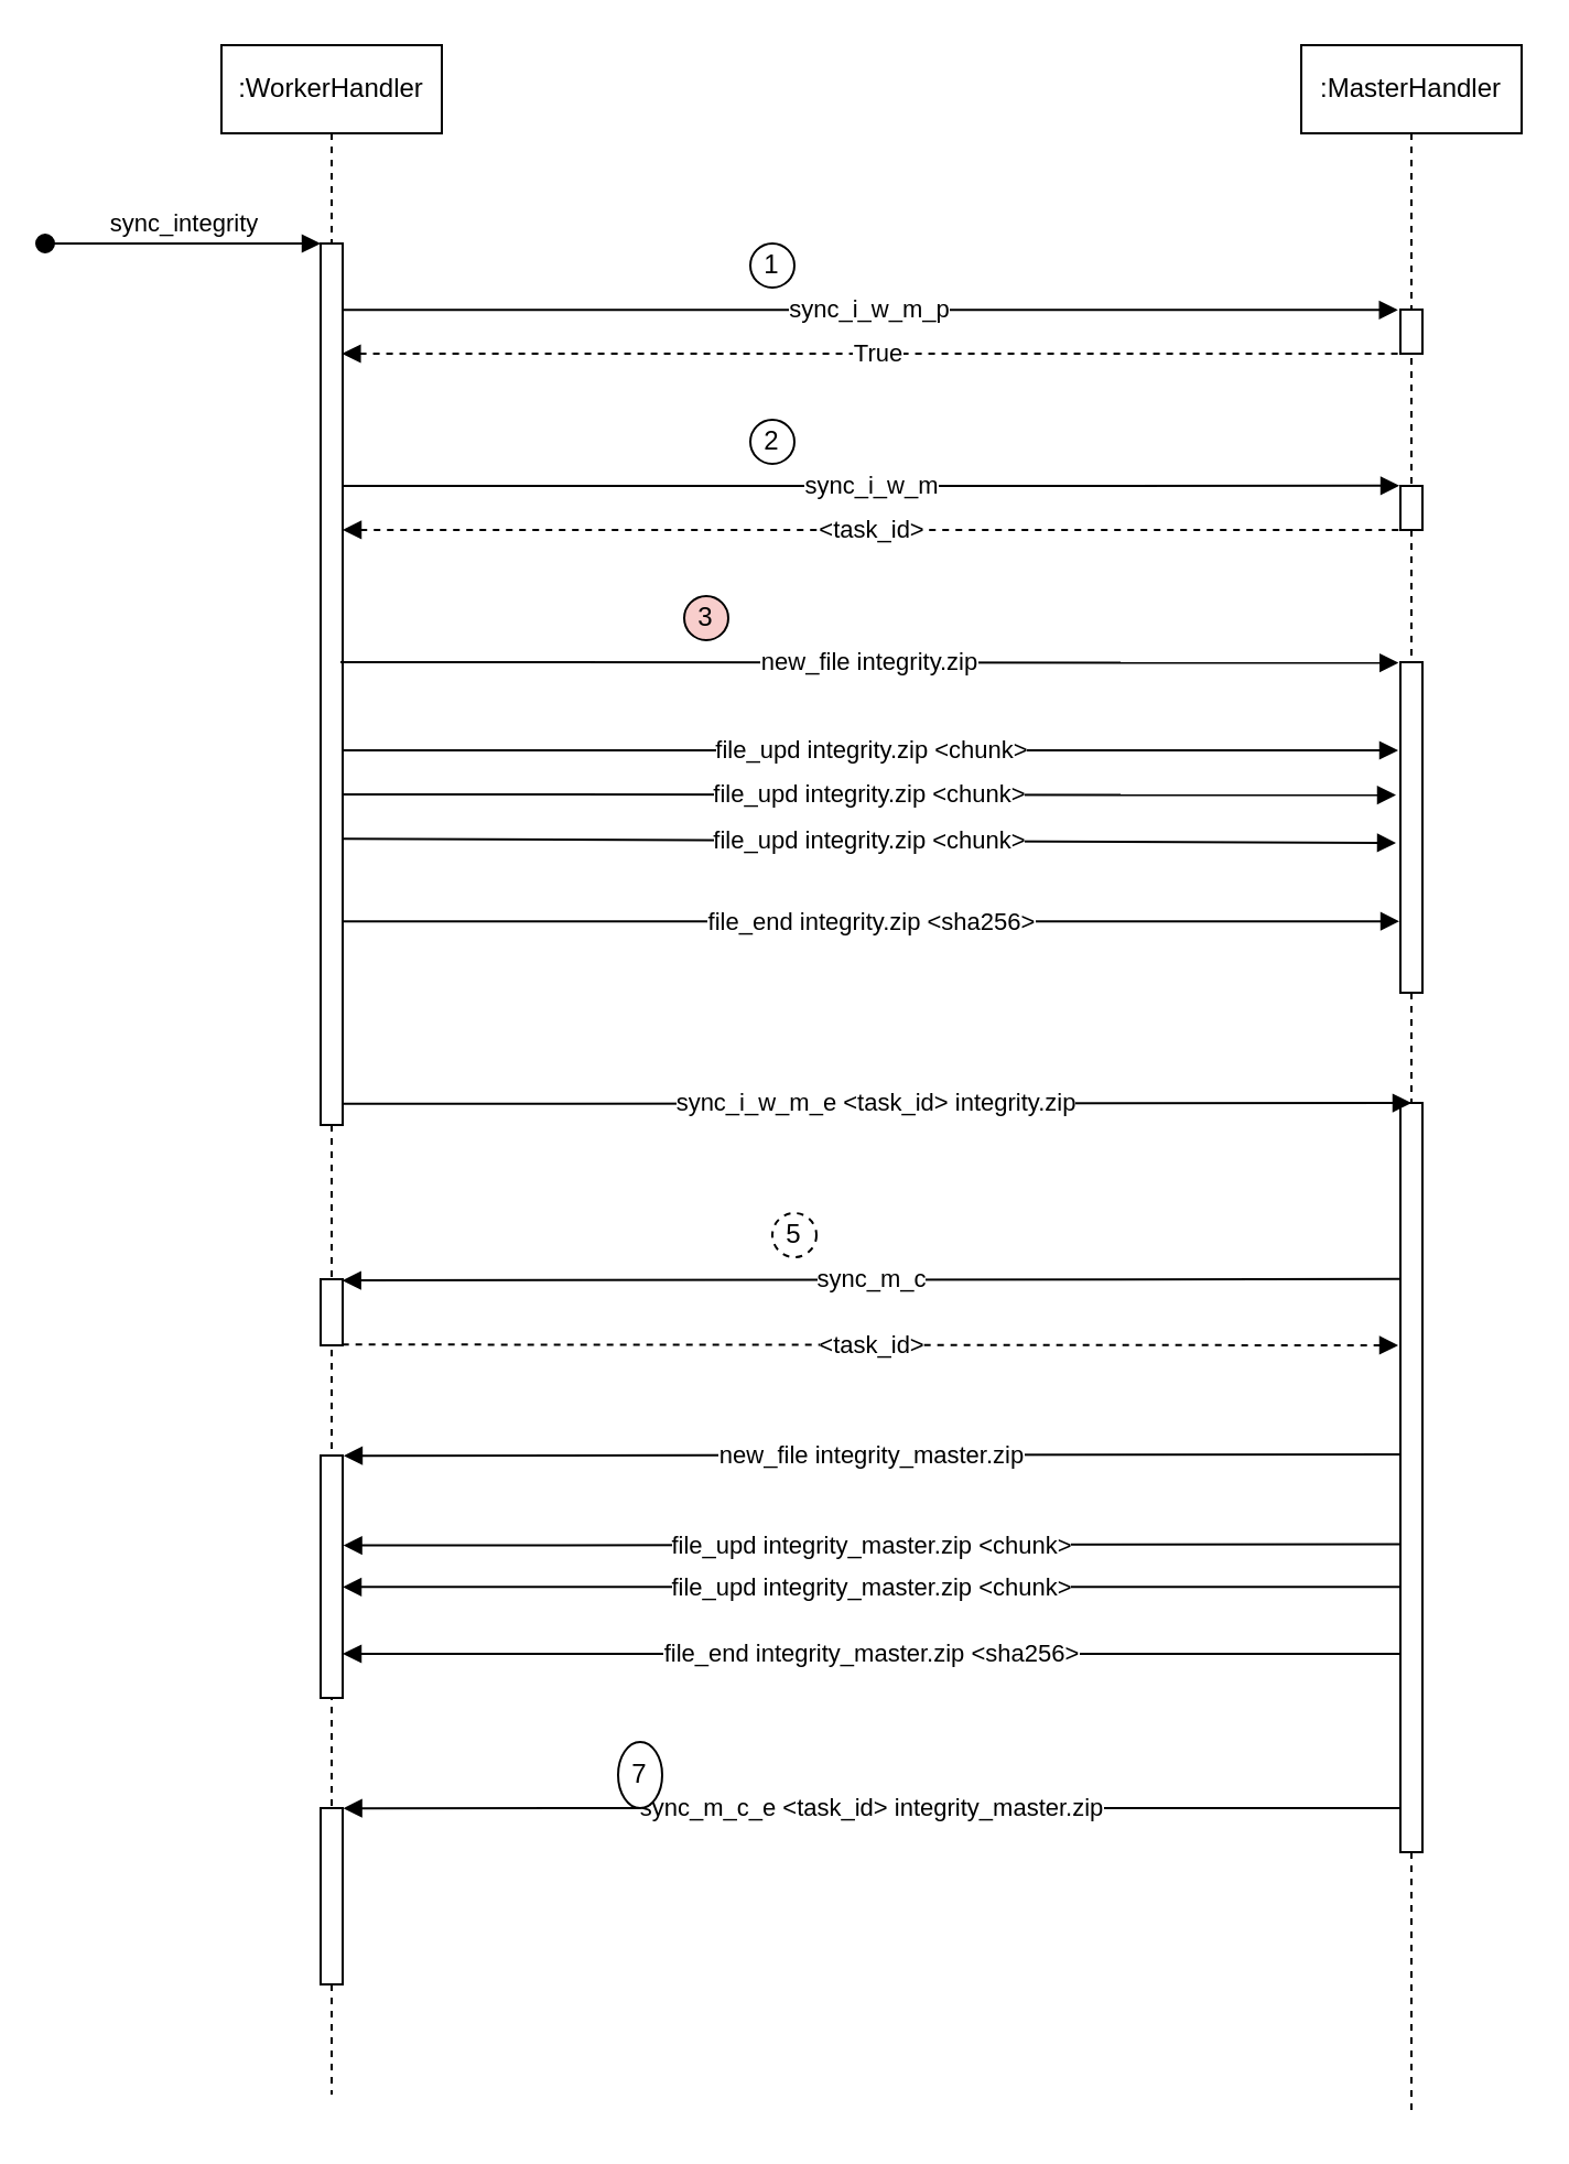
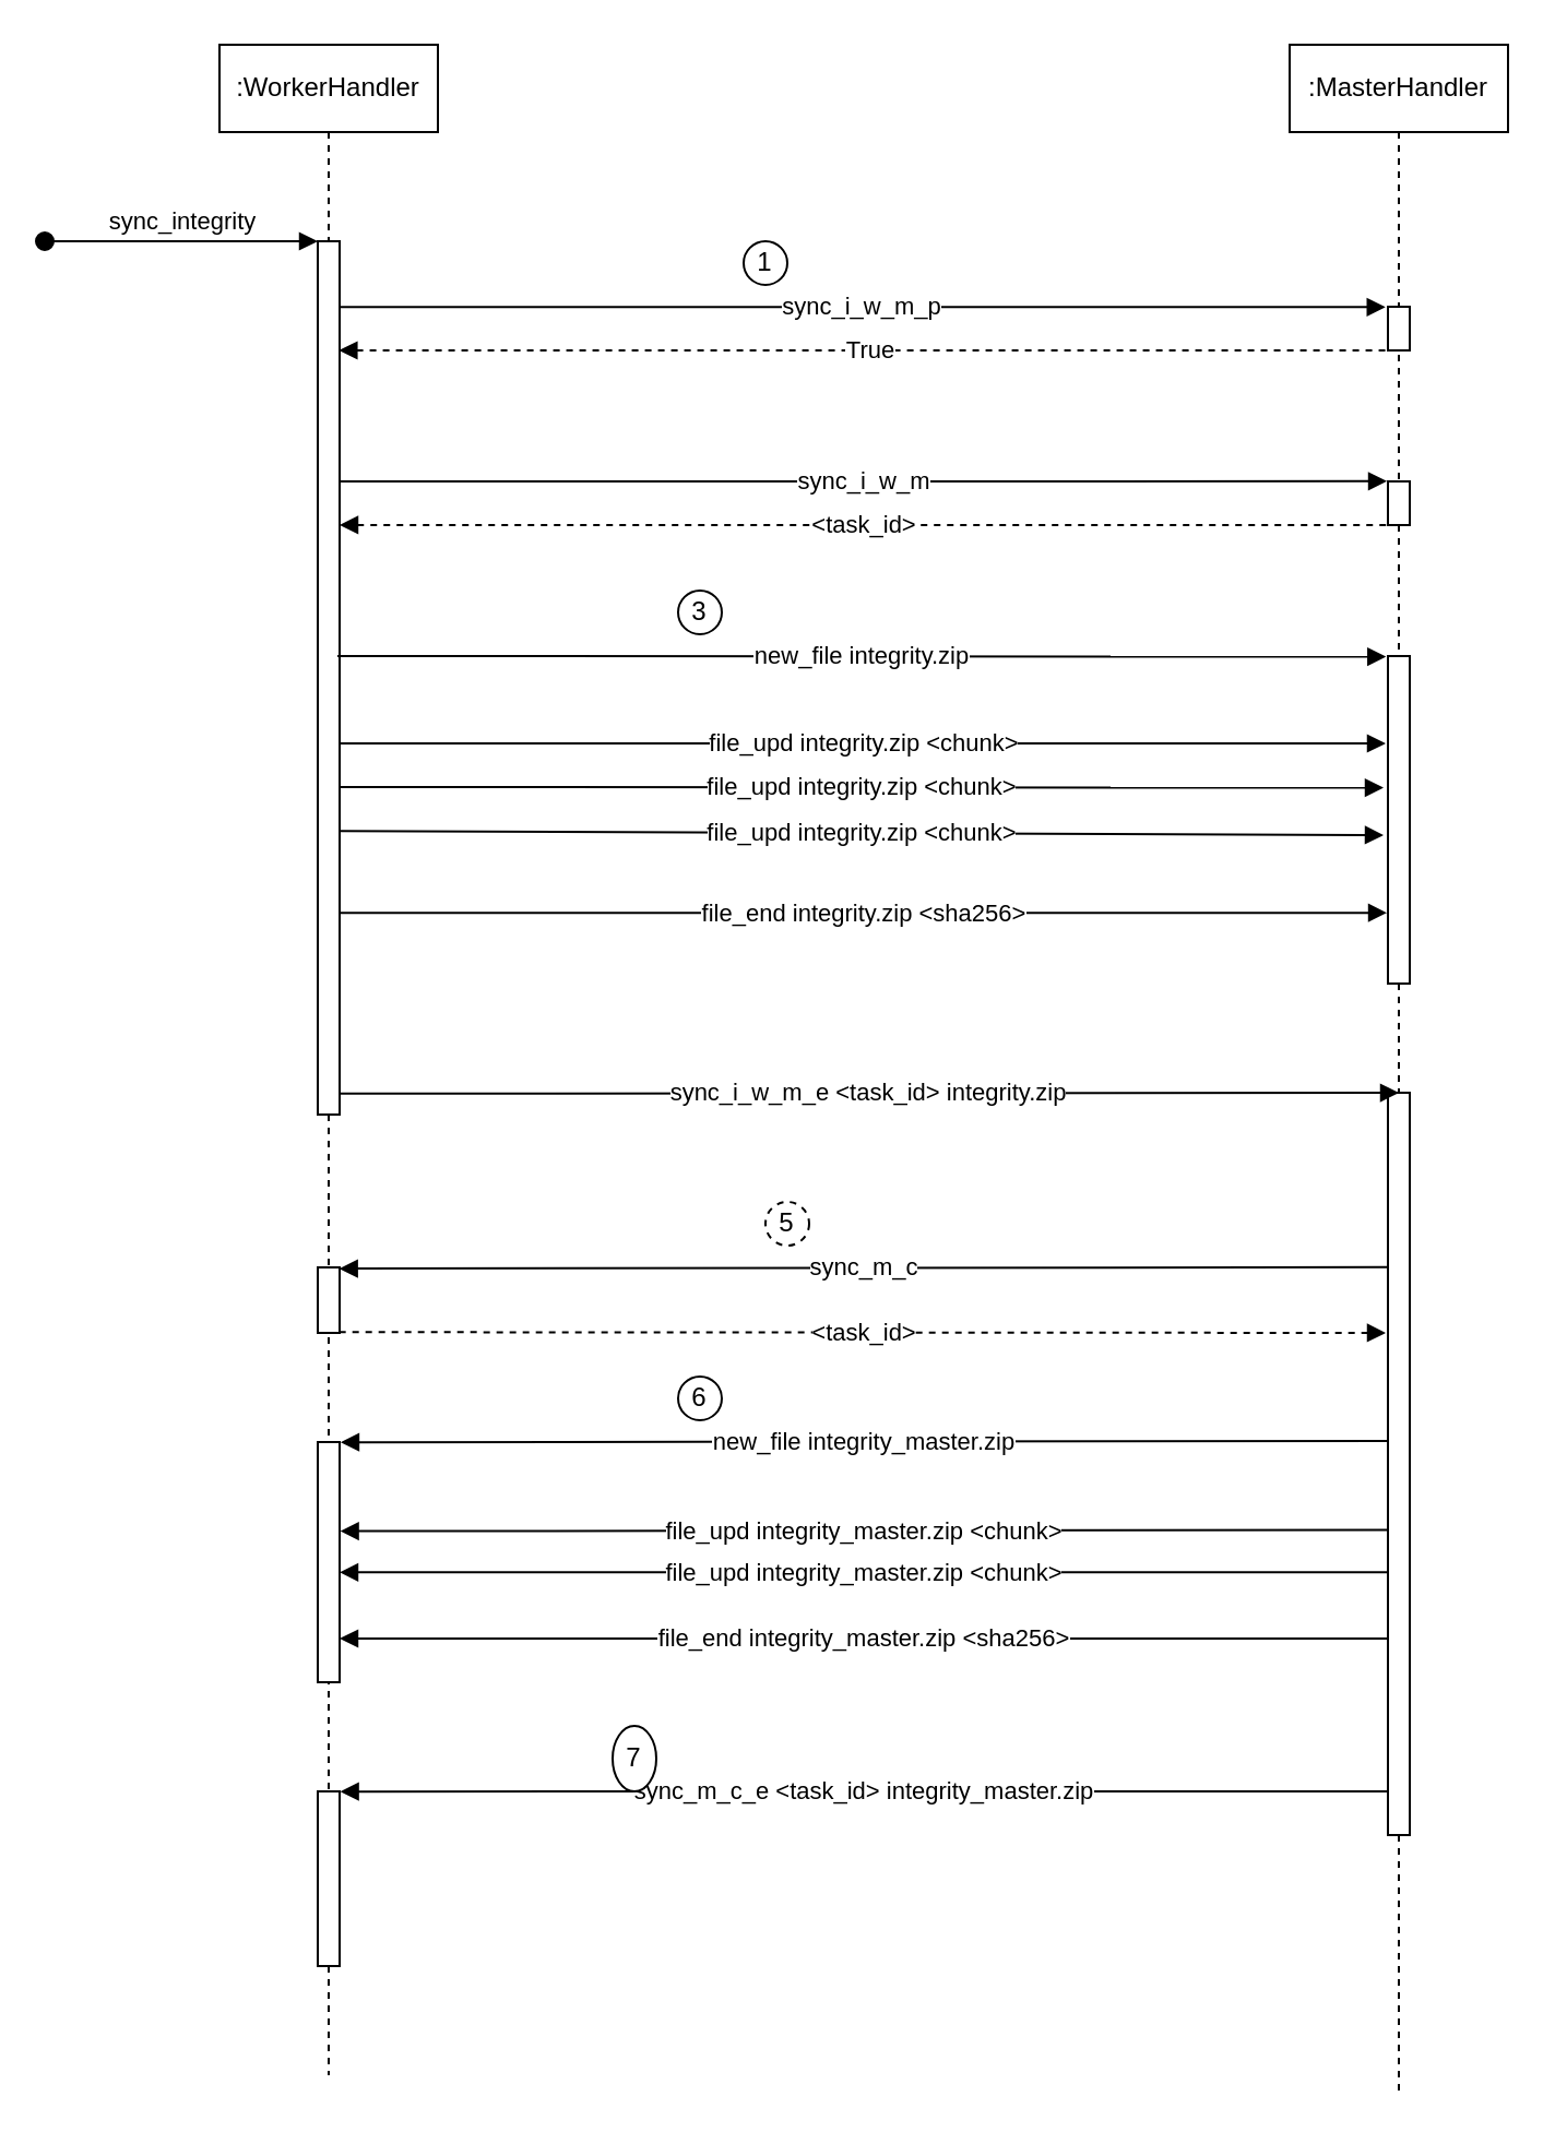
- <mxCell id="31" value="2" style="ellipse;whiteSpace=wrap;html=1;aspect=fixed;" vertex="1" parent="1"><mxGeometry x="340" y="190" width="20" height="20" as="geometry" /></mxCell>
- <mxCell id="32" value="3" style="ellipse;whiteSpace=wrap;html=1;aspect=fixed;fillColor=#f8cecc;" vertex="1" parent="1"><mxGeometry x="310" y="270" width="20" height="20" as="geometry" /></mxCell>
+ <mxCell id="32" value="3" style="ellipse;whiteSpace=wrap;html=1;aspect=fixed;" vertex="1" parent="1"><mxGeometry x="310" y="270" width="20" height="20" as="geometry" /></mxCell>
+ <mxCell id="34" value="&lt;div&gt;6&lt;/div&gt;" style="ellipse;whiteSpace=wrap;html=1;aspect=fixed;" vertex="1" parent="1"><mxGeometry x="310" y="630" width="20" height="20" as="geometry" /></mxCell>
